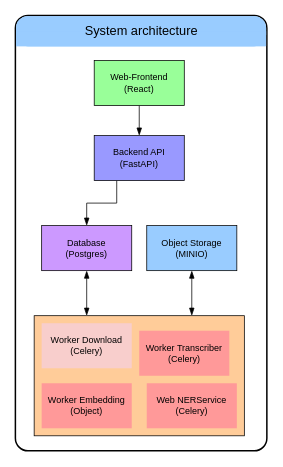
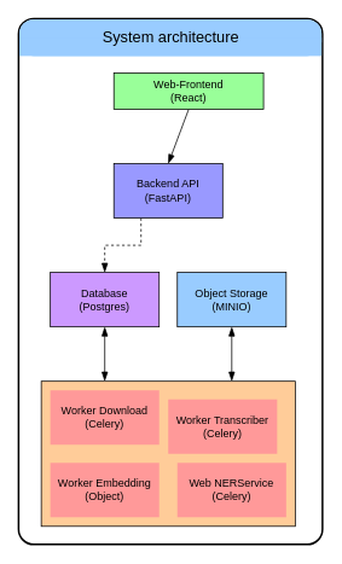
- <mxCell id="6" value="Web-Frontend&lt;div&gt;(React)&lt;/div&gt;" style="rounded=0;whiteSpace=wrap;html=1;strokeColor=default;fillColor=#99FF99;" parent="2" vertex="1"><mxGeometry x="105" y="60" width="120" height="60" as="geometry" /></mxCell>
+ <mxCell id="6" value="Web-Frontend&lt;div&gt;(React)&lt;/div&gt;" style="rounded=0;whiteSpace=wrap;html=1;strokeColor=default;fillColor=#99FF99;" parent="2" vertex="1"><mxGeometry x="105" y="60" width="165" height="40" as="geometry" /></mxCell>
- <mxCell id="7" style="edgeStyle=elbowEdgeStyle;html=1;exitX=0.25;exitY=1;exitDx=0;exitDy=0;entryX=0.5;entryY=0;entryDx=0;entryDy=0;elbow=vertical;rounded=0;curved=0;strokeWidth=1;endSize=8;startSize=8;endArrow=blockThin;endFill=1;" parent="2" source="8" target="10" edge="1"><mxGeometry relative="1" as="geometry" /></mxCell>
+ <mxCell id="7" style="edgeStyle=elbowEdgeStyle;html=1;exitX=0.25;exitY=1;exitDx=0;exitDy=0;entryX=0.5;entryY=0;entryDx=0;entryDy=0;elbow=vertical;rounded=0;curved=0;strokeWidth=1;endSize=8;startSize=8;endArrow=blockThin;endFill=1;dashed=1;" parent="2" source="8" target="10" edge="1"><mxGeometry relative="1" as="geometry" /></mxCell>
- <mxCell id="13" value="Worker Download&lt;div&gt;(Celery)&lt;/div&gt;" style="rounded=0;whiteSpace=wrap;html=1;fillColor=#f8cecc;strokeColor=none;" parent="2" vertex="1"><mxGeometry x="35" y="410" width="120" height="60" as="geometry" /></mxCell>
+ <mxCell id="13" value="Worker Download&lt;div&gt;(Celery)&lt;/div&gt;" style="rounded=0;whiteSpace=wrap;html=1;fillColor=#FF9999;strokeColor=none;" parent="2" vertex="1"><mxGeometry x="35" y="410" width="120" height="60" as="geometry" /></mxCell>
